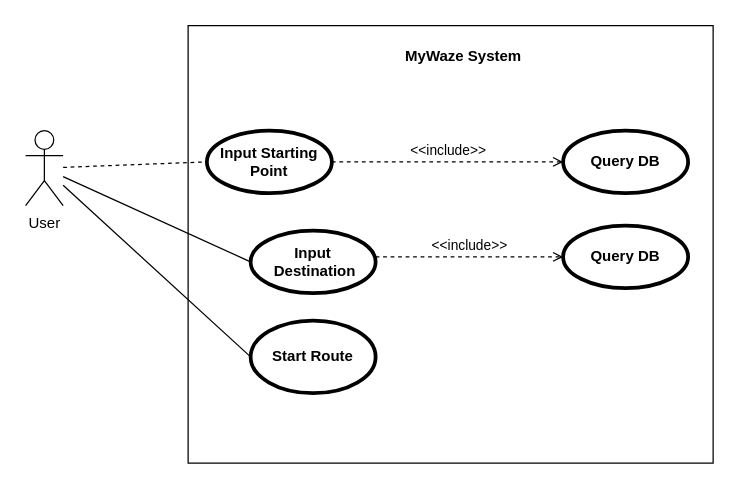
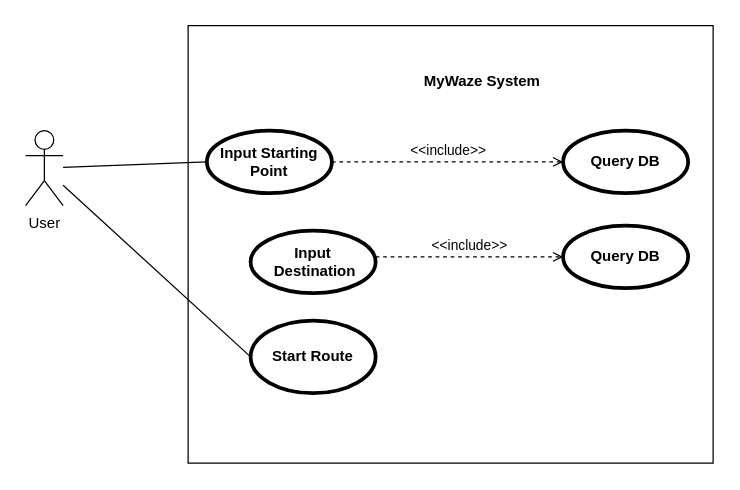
- <mxCell id="5" value="&lt;b&gt;MyWaze System&lt;/b&gt;" style="text;html=1;align=center;verticalAlign=middle;resizable=0;points=[];autosize=1;strokeColor=none;fillColor=none;" vertex="1" parent="1"><mxGeometry x="310" y="30" width="120" height="30" as="geometry" /></mxCell>
+ <mxCell id="5" value="&lt;b&gt;MyWaze System&lt;/b&gt;" style="text;html=1;align=center;verticalAlign=middle;resizable=0;points=[];autosize=1;strokeColor=none;fillColor=none;" vertex="1" parent="1"><mxGeometry x="325" y="50" width="120" height="30" as="geometry" /></mxCell>
- <mxCell id="6" value="" style="edgeStyle=none;html=1;endArrow=none;verticalAlign=bottom;rounded=0;entryX=0;entryY=0.5;entryDx=0;entryDy=0;dashed=1;" edge="1" parent="1" source="2" target="4"><mxGeometry width="160" relative="1" as="geometry"><mxPoint x="40" y="154" as="sourcePoint" /><mxPoint x="230" y="284" as="targetPoint" /></mxGeometry></mxCell>
+ <mxCell id="6" value="" style="edgeStyle=none;html=1;endArrow=none;verticalAlign=bottom;rounded=0;entryX=0;entryY=0.5;entryDx=0;entryDy=0;" edge="1" parent="1" source="2" target="4"><mxGeometry width="160" relative="1" as="geometry"><mxPoint x="40" y="154" as="sourcePoint" /><mxPoint x="230" y="284" as="targetPoint" /></mxGeometry></mxCell>
- <mxCell id="10" value="" style="edgeStyle=none;html=1;endArrow=none;verticalAlign=bottom;rounded=0;entryX=0;entryY=0.5;entryDx=0;entryDy=0;" edge="1" parent="1" source="2" target="9"><mxGeometry width="160" relative="1" as="geometry"><mxPoint x="40" y="154" as="sourcePoint" /><mxPoint x="230" y="284" as="targetPoint" /></mxGeometry></mxCell>
